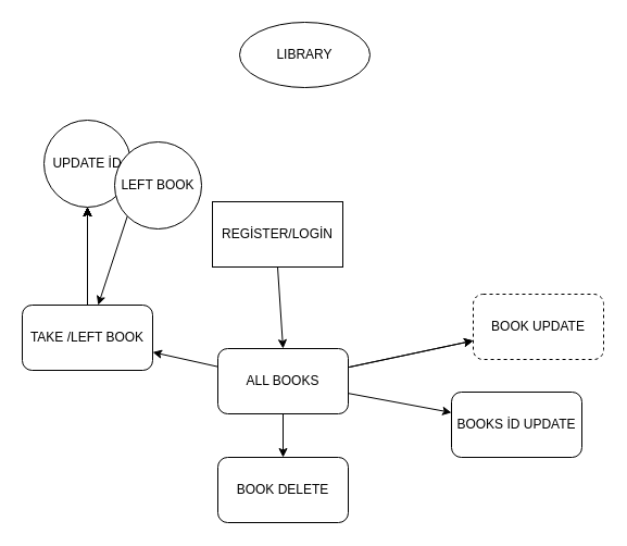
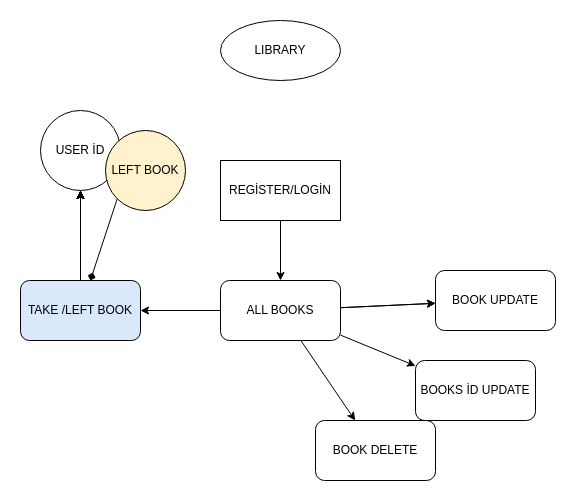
- <mxCell id="21" value="UPDATE İD&lt;br&gt;" style="ellipse;whiteSpace=wrap;html=1;rounded=1;" vertex="1" parent="1"><mxGeometry x="40" y="110" width="80" height="80" as="geometry" /></mxCell>
+ <mxCell id="21" value="USER İD&lt;br&gt;" style="ellipse;whiteSpace=wrap;html=1;rounded=1;" vertex="1" parent="1"><mxGeometry x="40" y="110" width="80" height="80" as="geometry" /></mxCell>
- <mxCell id="23" value="LEFT BOOK" style="ellipse;whiteSpace=wrap;html=1;rounded=1;" vertex="1" parent="1"><mxGeometry x="105" y="130" width="80" height="80" as="geometry" /></mxCell>
+ <mxCell id="23" value="LEFT BOOK" style="ellipse;whiteSpace=wrap;html=1;rounded=1;fillColor=#fff2cc;" vertex="1" parent="1"><mxGeometry x="105" y="130" width="80" height="80" as="geometry" /></mxCell>
- <mxCell id="4" value="REGİSTER/LOGİN" style="rounded=0;whiteSpace=wrap;html=1;" vertex="1" parent="1"><mxGeometry x="195" y="185" width="120" height="60" as="geometry" /></mxCell>
+ <mxCell id="4" value="REGİSTER/LOGİN" style="rounded=0;whiteSpace=wrap;html=1;" vertex="1" parent="1"><mxGeometry x="220" y="160" width="120" height="60" as="geometry" /></mxCell>
- <mxCell id="22" style="edgeStyle=none;html=1;exitX=0;exitY=1;exitDx=0;exitDy=0;" edge="1" parent="1" source="23" target="20"><mxGeometry relative="1" as="geometry" /></mxCell>
+ <mxCell id="22" style="edgeStyle=none;html=1;exitX=0;exitY=1;exitDx=0;exitDy=0;endArrow=diamond;" edge="1" parent="1" source="23" target="20"><mxGeometry relative="1" as="geometry" /></mxCell>
- <mxCell id="12" value="BOOK UPDATE" style="whiteSpace=wrap;html=1;rounded=1;dashed=1;" vertex="1" parent="1"><mxGeometry x="435" y="270" width="120" height="60" as="geometry" /></mxCell>
+ <mxCell id="12" value="BOOK UPDATE" style="whiteSpace=wrap;html=1;rounded=1;" vertex="1" parent="1"><mxGeometry x="435" y="270" width="120" height="60" as="geometry" /></mxCell>
- <mxCell id="20" value="TAKE /LEFT BOOK" style="whiteSpace=wrap;html=1;rounded=1;" vertex="1" parent="1"><mxGeometry x="20" y="280" width="120" height="60" as="geometry" /></mxCell>
+ <mxCell id="20" value="TAKE /LEFT BOOK" style="whiteSpace=wrap;html=1;rounded=1;fillColor=#dae8fc;" vertex="1" parent="1"><mxGeometry x="20" y="280" width="120" height="60" as="geometry" /></mxCell>
- <mxCell id="10" value="ALL BOOKS" style="rounded=1;whiteSpace=wrap;html=1;" vertex="1" parent="1"><mxGeometry x="200" y="320" width="120" height="60" as="geometry" /></mxCell>
+ <mxCell id="10" value="ALL BOOKS" style="rounded=1;whiteSpace=wrap;html=1;" vertex="1" parent="1"><mxGeometry x="220" y="280" width="120" height="60" as="geometry" /></mxCell>
- <mxCell id="13" value="BOOK DELETE" style="whiteSpace=wrap;html=1;rounded=1;" vertex="1" parent="1"><mxGeometry x="200" y="420" width="120" height="60" as="geometry" /></mxCell>
+ <mxCell id="13" value="BOOK DELETE" style="whiteSpace=wrap;html=1;rounded=1;" vertex="1" parent="1"><mxGeometry x="315" y="420" width="120" height="60" as="geometry" /></mxCell>
